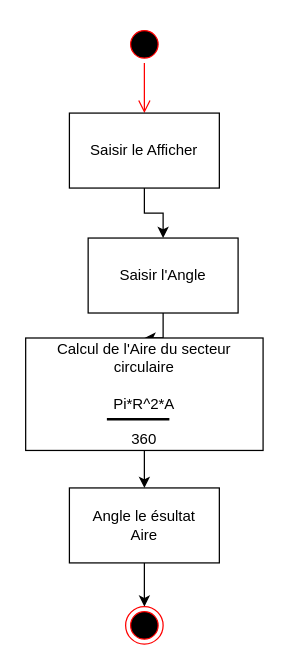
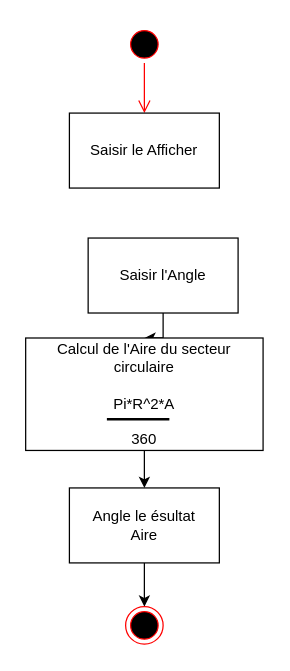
- <mxCell id="4" value="" style="edgeStyle=orthogonalEdgeStyle;rounded=0;orthogonalLoop=1;jettySize=auto;html=1;" edge="1" parent="1" source="5" target="7"><mxGeometry relative="1" as="geometry" /></mxCell>
